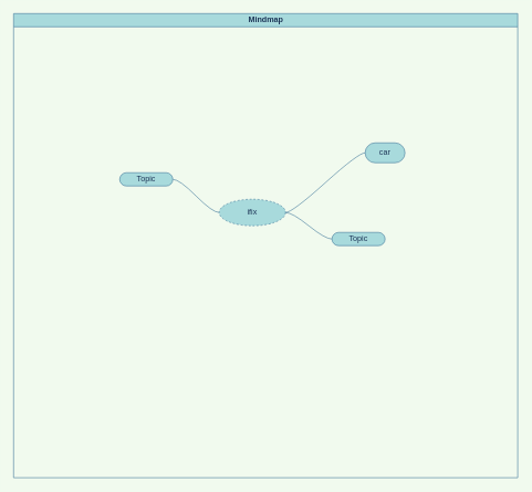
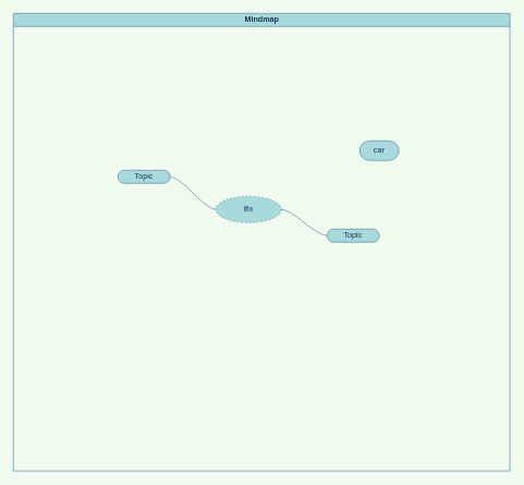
- <mxCell id="3" value="" style="edgeStyle=entityRelationEdgeStyle;startArrow=none;endArrow=none;segment=10;curved=1;fillColor=#A8DADC;strokeColor=#457B9D;labelBackgroundColor=#F1FAEE;fontColor=#1D3557;" parent="2" source="5" target="6" edge="1"><mxGeometry relative="1" as="geometry" /></mxCell>
